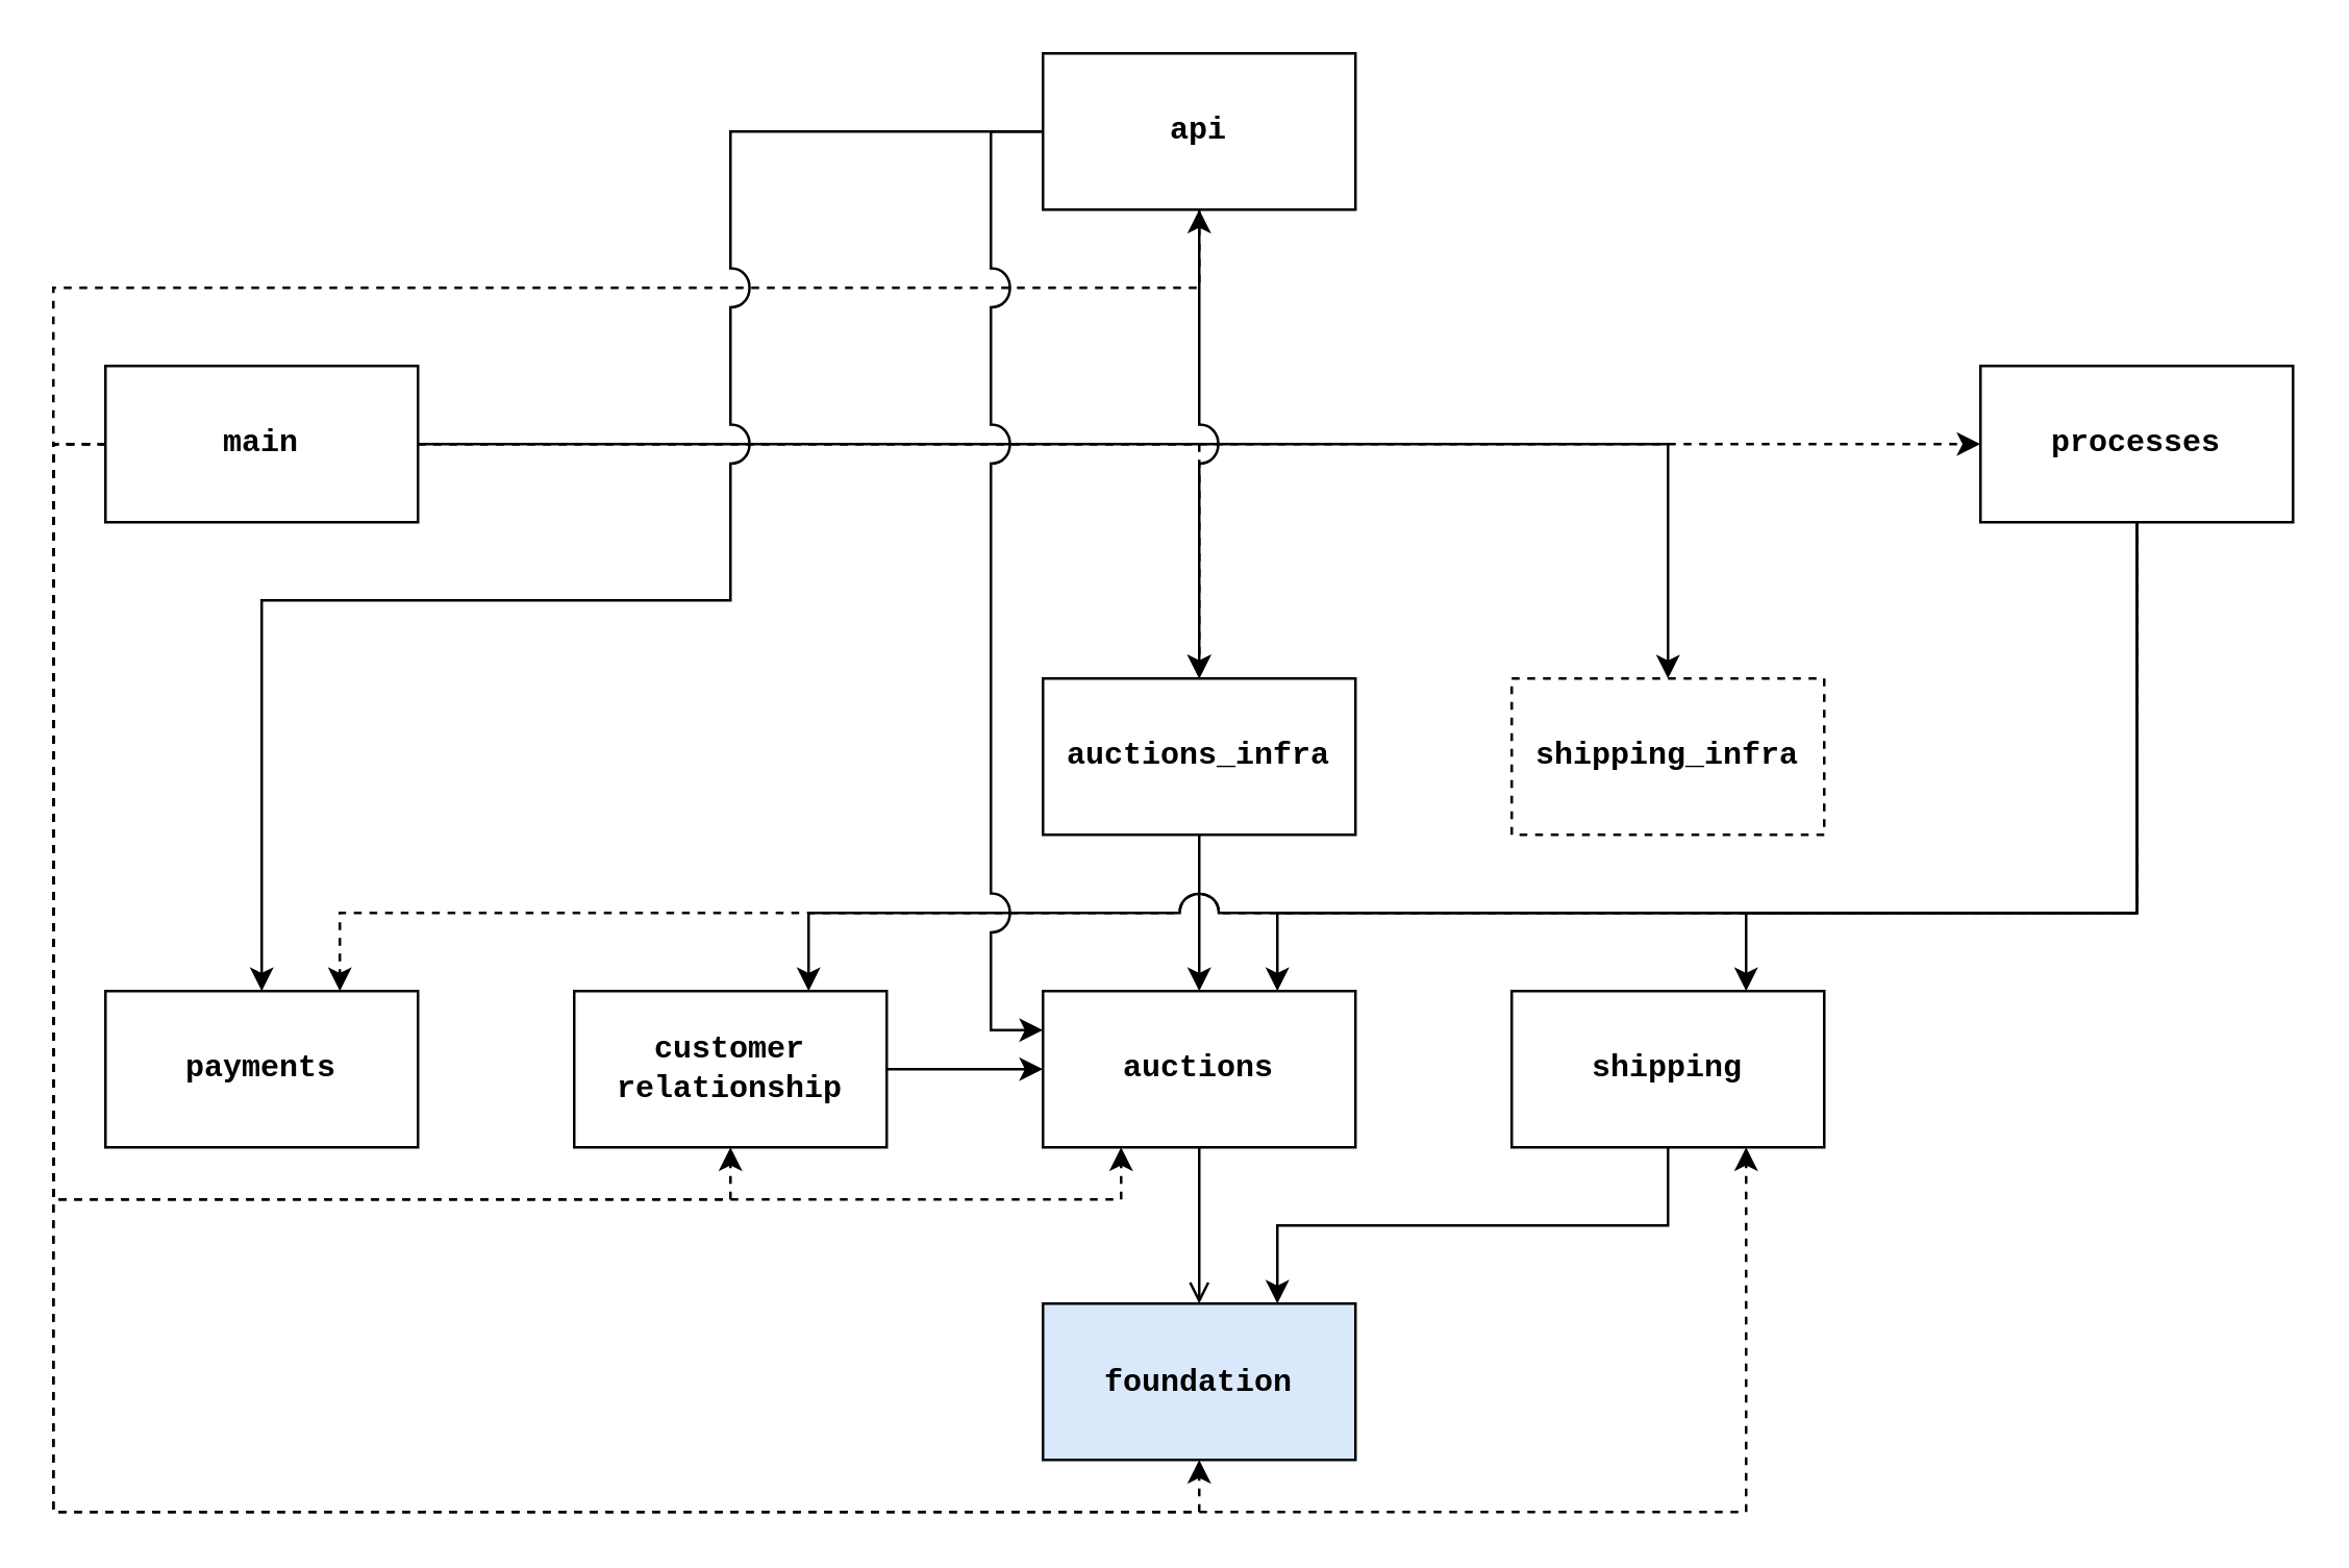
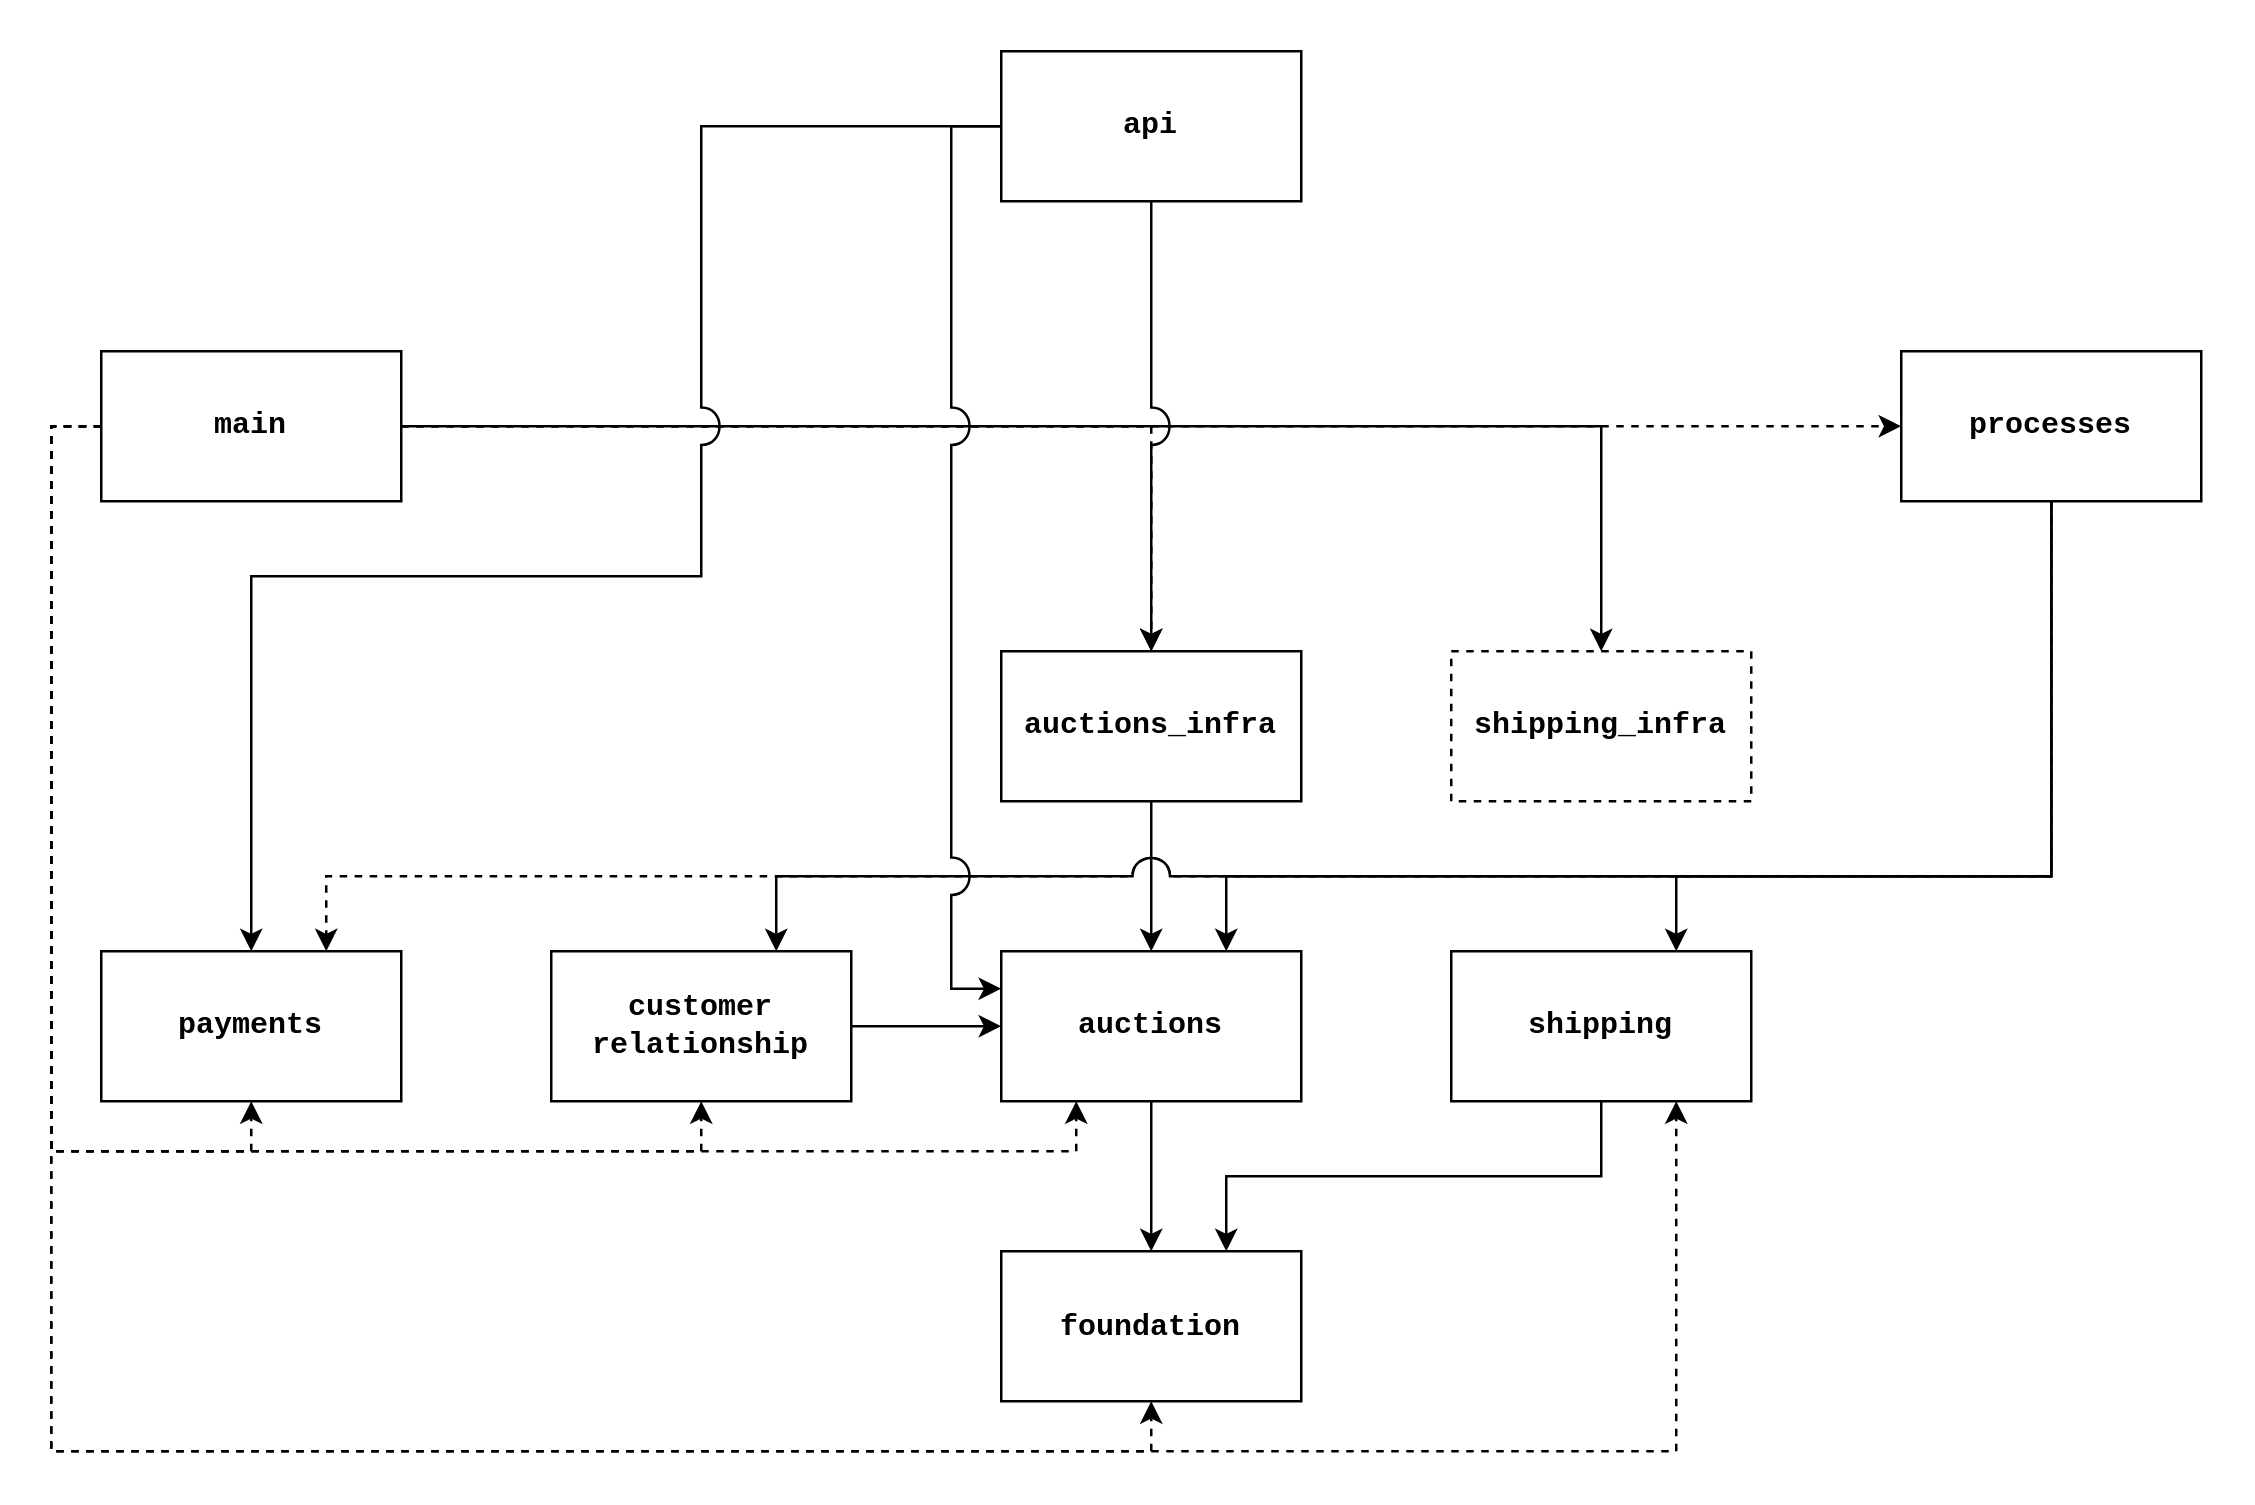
- <mxCell id="20" style="edgeStyle=orthogonalEdgeStyle;rounded=0;jumpStyle=arc;jumpSize=15;orthogonalLoop=1;jettySize=auto;html=1;exitX=0;exitY=0.5;exitDx=0;exitDy=0;dashed=1;fontFamily=Courier New;strokeWidth=1;" edge="1" parent="1" source="21" target="30"><mxGeometry relative="1" as="geometry" /></mxCell>
+ <mxCell id="20" style="edgeStyle=orthogonalEdgeStyle;rounded=0;jumpStyle=arc;jumpSize=15;orthogonalLoop=1;jettySize=auto;html=1;exitX=0;exitY=0.5;exitDx=0;exitDy=0;entryX=0.5;entryY=1;entryDx=0;entryDy=0;dashed=1;fontFamily=Courier New;strokeWidth=1;" edge="1" parent="1" source="21" target="12"><mxGeometry relative="1" as="geometry" /></mxCell>
- <mxCell id="3" style="edgeStyle=orthogonalEdgeStyle;rounded=0;orthogonalLoop=1;jettySize=auto;html=1;exitX=0.5;exitY=1;exitDx=0;exitDy=0;entryX=0.5;entryY=0;entryDx=0;entryDy=0;fontFamily=Courier New;endArrow=open;" edge="1" parent="1" source="4" target="2"><mxGeometry relative="1" as="geometry" /></mxCell>
+ <mxCell id="3" style="edgeStyle=orthogonalEdgeStyle;rounded=0;orthogonalLoop=1;jettySize=auto;html=1;exitX=0.5;exitY=1;exitDx=0;exitDy=0;entryX=0.5;entryY=0;entryDx=0;entryDy=0;fontFamily=Courier New;" edge="1" parent="1" source="4" target="2"><mxGeometry relative="1" as="geometry" /></mxCell>
- <mxCell id="2" value="&lt;font face=&quot;Courier New&quot;&gt;foundation&lt;/font&gt;" style="rounded=0;whiteSpace=wrap;html=1;fontStyle=1;fillColor=#dae8fc;" vertex="1" parent="1"><mxGeometry x="400" y="500" width="120" height="60" as="geometry" /></mxCell>
+ <mxCell id="2" value="&lt;font face=&quot;Courier New&quot;&gt;foundation&lt;/font&gt;" style="rounded=0;whiteSpace=wrap;html=1;fontStyle=1" vertex="1" parent="1"><mxGeometry x="400" y="500" width="120" height="60" as="geometry" /></mxCell>
